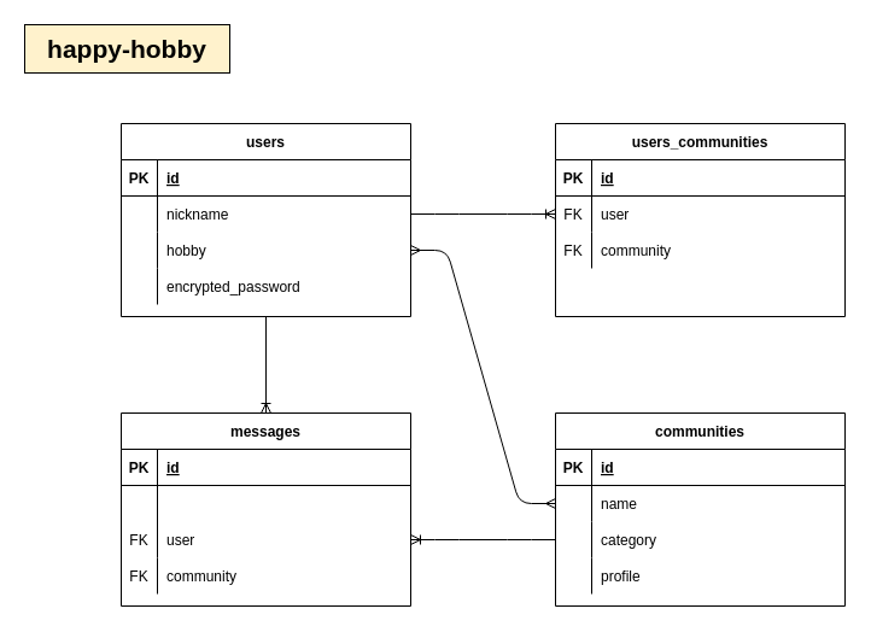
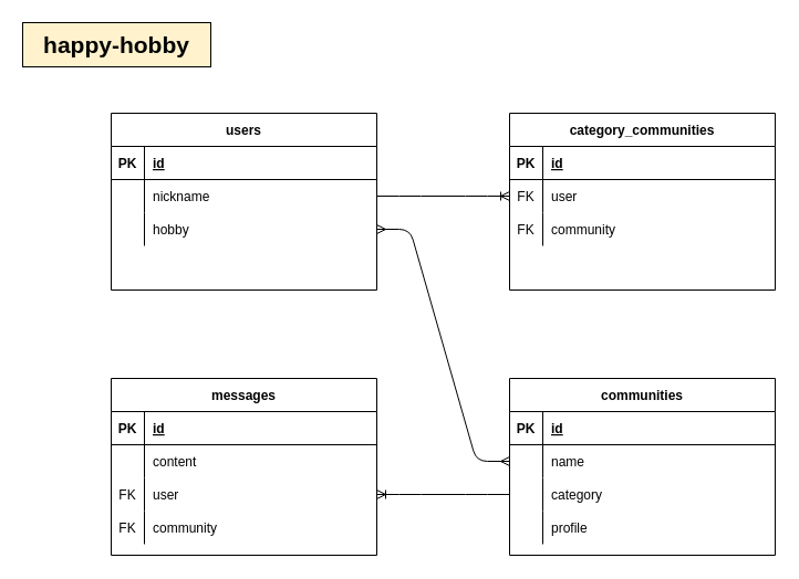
- <mxCell id="42" value="users_communities" style="shape=table;startSize=30;container=1;collapsible=1;childLayout=tableLayout;fixedRows=1;rowLines=0;fontStyle=1;align=center;resizeLast=1;labelBackgroundColor=none;" parent="1" vertex="1"><mxGeometry x="460" y="102" width="240" height="160" as="geometry" /></mxCell>
+ <mxCell id="42" value="category_communities" style="shape=table;startSize=30;container=1;collapsible=1;childLayout=tableLayout;fixedRows=1;rowLines=0;fontStyle=1;align=center;resizeLast=1;labelBackgroundColor=none;" parent="1" vertex="1"><mxGeometry x="460" y="102" width="240" height="160" as="geometry" /></mxCell>
- <mxCell id="15" value="encrypted_password" style="shape=partialRectangle;connectable=0;fillColor=none;top=0;left=0;bottom=0;right=0;align=left;spacingLeft=6;overflow=hidden;" parent="13" vertex="1"><mxGeometry x="30" width="210" height="30" as="geometry" /></mxCell>
- <mxCell id="2" style="edgeStyle=none;rounded=0;orthogonalLoop=1;jettySize=auto;html=1;exitX=0.5;exitY=1;exitDx=0;exitDy=0;entryX=0.5;entryY=0;entryDx=0;entryDy=0;endArrow=ERoneToMany;endFill=0;" parent="1" source="3" target="29" edge="1"><mxGeometry relative="1" as="geometry" /></mxCell>
+ <mxCell id="35" value="content" style="shape=partialRectangle;connectable=0;fillColor=none;top=0;left=0;bottom=0;right=0;align=left;spacingLeft=6;overflow=hidden;" parent="33" vertex="1"><mxGeometry x="30" width="210" height="30" as="geometry" /></mxCell>
